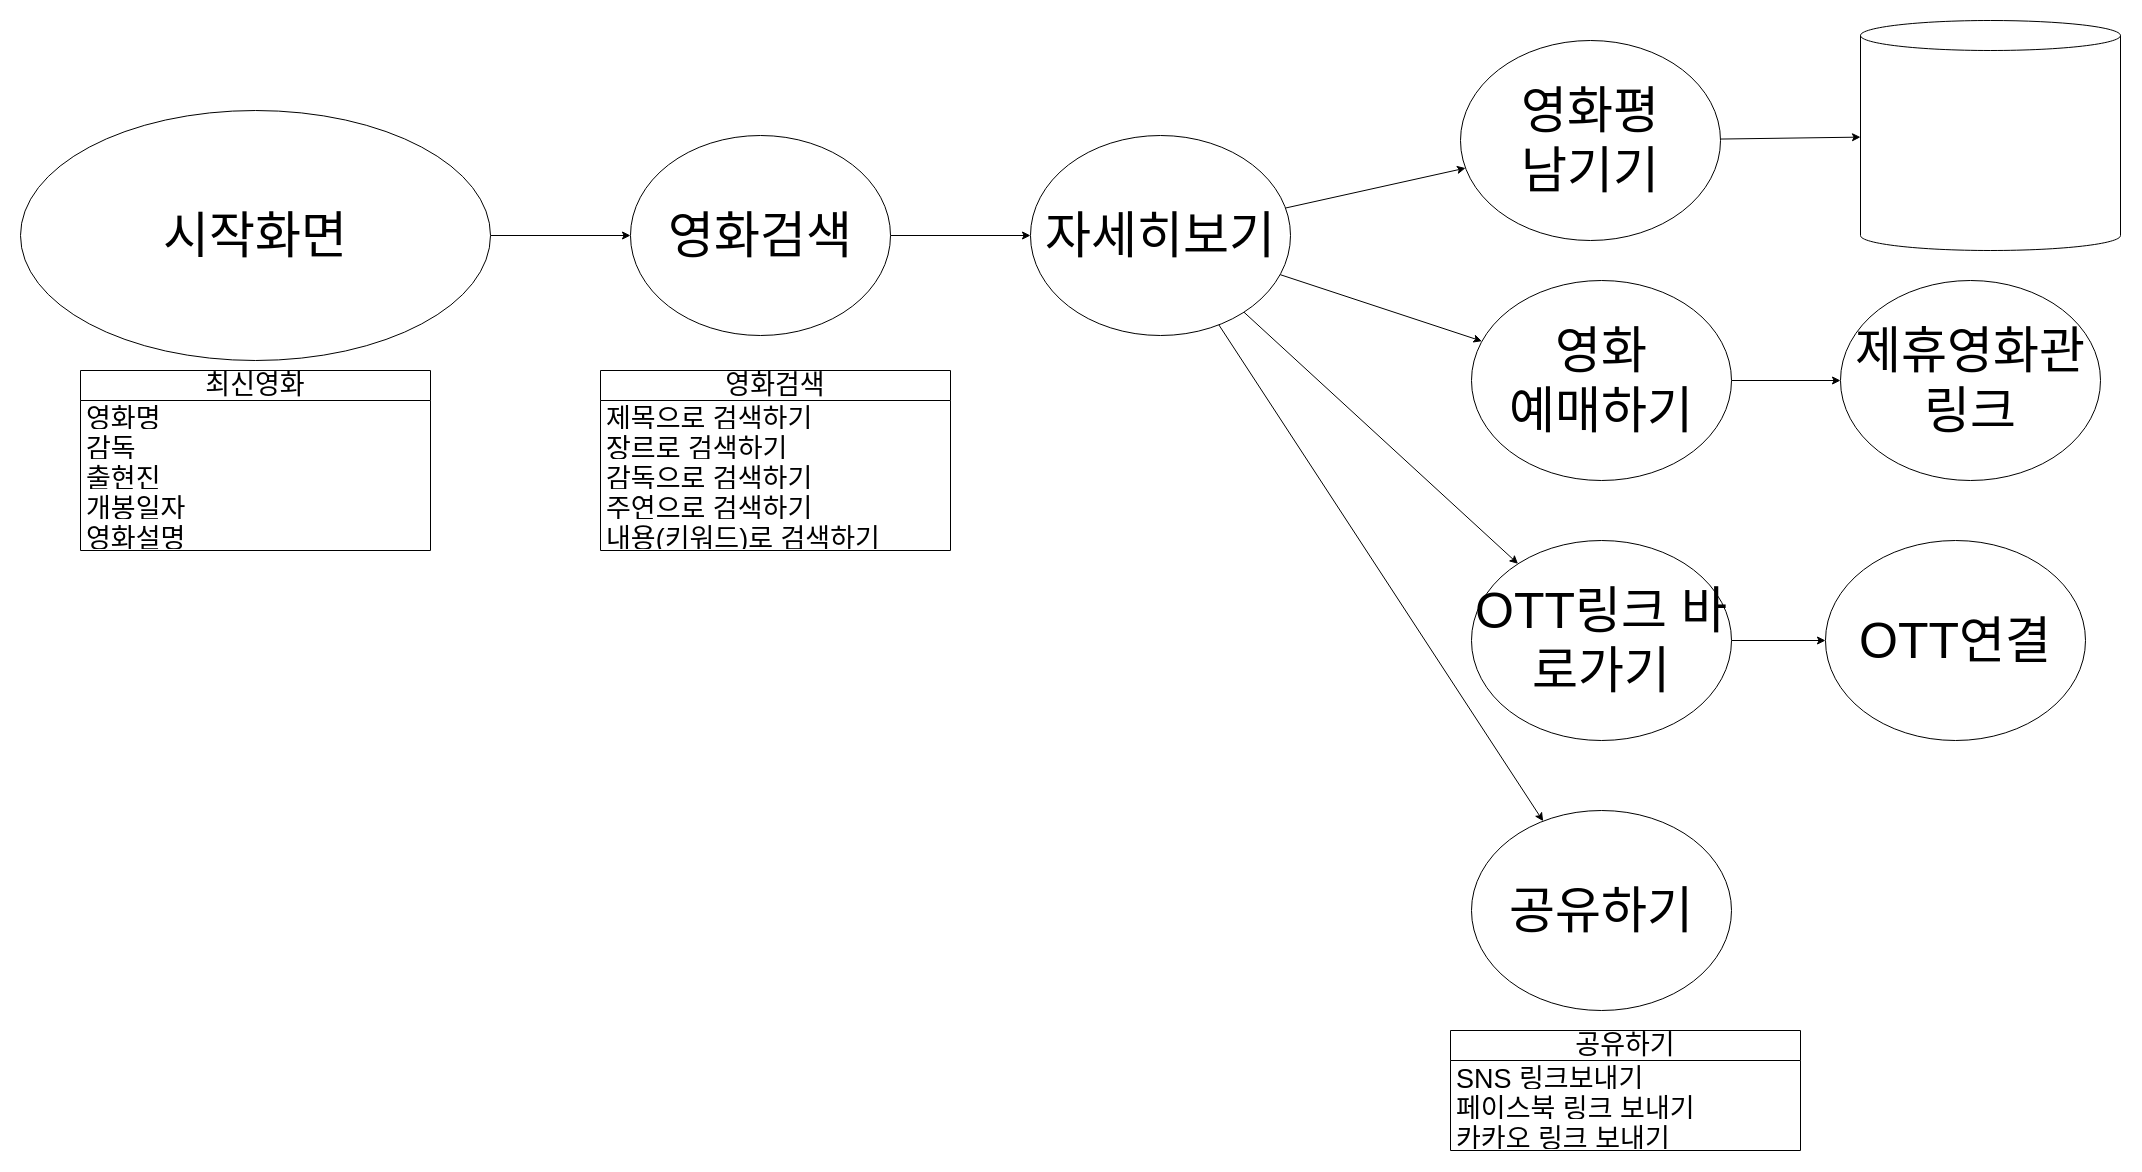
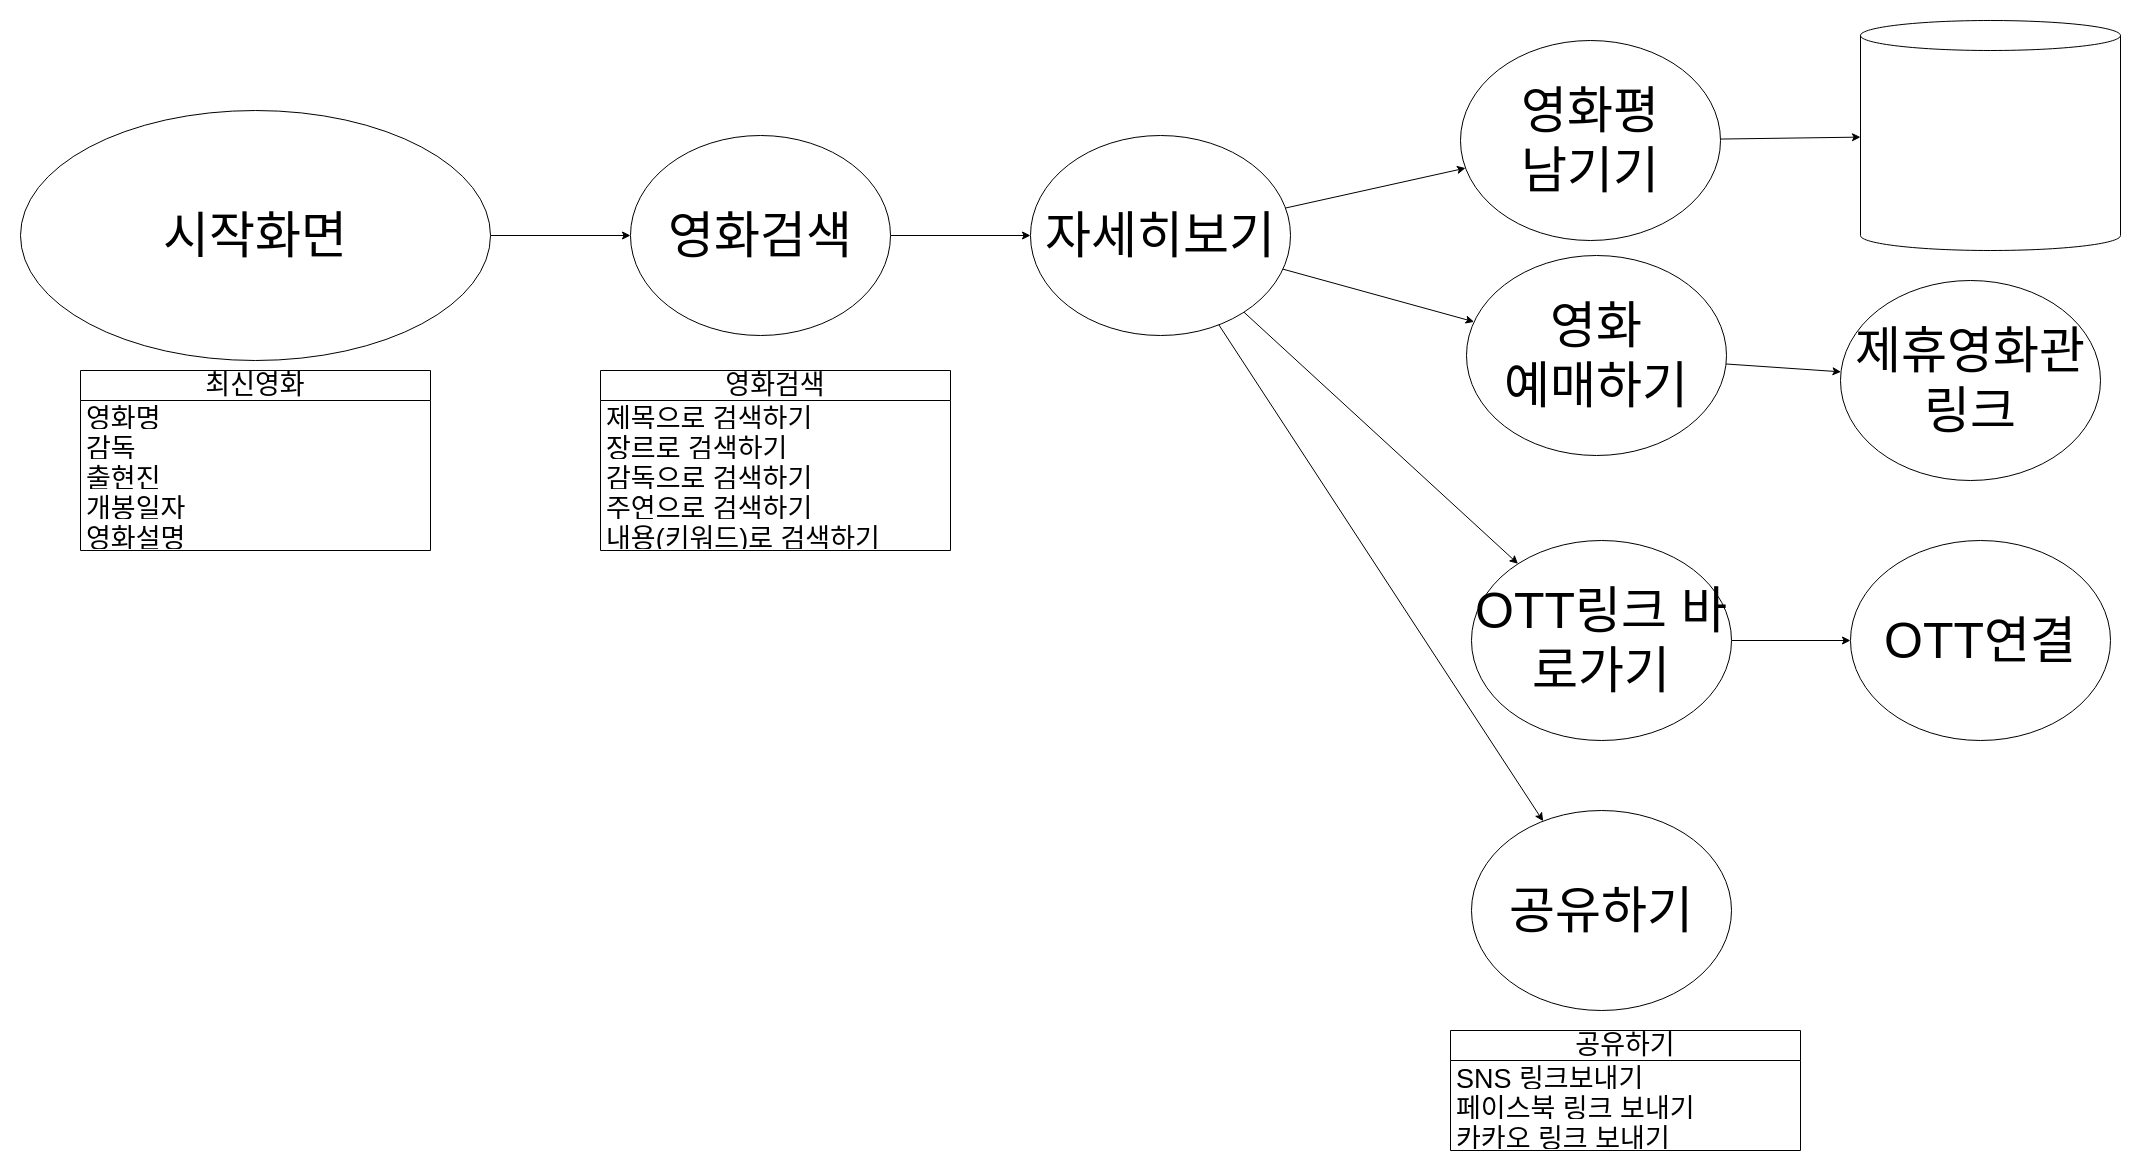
- <mxCell id="26" value="&lt;span style=&quot;font-size: 50px;&quot;&gt;영화&lt;br&gt;예매하기&lt;/span&gt;" style="ellipse;whiteSpace=wrap;html=1;" vertex="1" parent="1"><mxGeometry x="1471" y="280" width="260" height="200" as="geometry" /></mxCell>
+ <mxCell id="26" value="&lt;span style=&quot;font-size: 50px;&quot;&gt;영화&lt;br&gt;예매하기&lt;/span&gt;" style="ellipse;whiteSpace=wrap;html=1;" vertex="1" parent="1"><mxGeometry x="1466" y="255" width="260" height="200" as="geometry" /></mxCell>
- <mxCell id="31" value="&lt;span style=&quot;font-size: 50px;&quot;&gt;OTT연결&lt;/span&gt;" style="ellipse;whiteSpace=wrap;html=1;" vertex="1" parent="1"><mxGeometry x="1825" y="540" width="260" height="200" as="geometry" /></mxCell>
+ <mxCell id="31" value="&lt;span style=&quot;font-size: 50px;&quot;&gt;OTT연결&lt;/span&gt;" style="ellipse;whiteSpace=wrap;html=1;" vertex="1" parent="1"><mxGeometry x="1850" y="540" width="260" height="200" as="geometry" /></mxCell>
